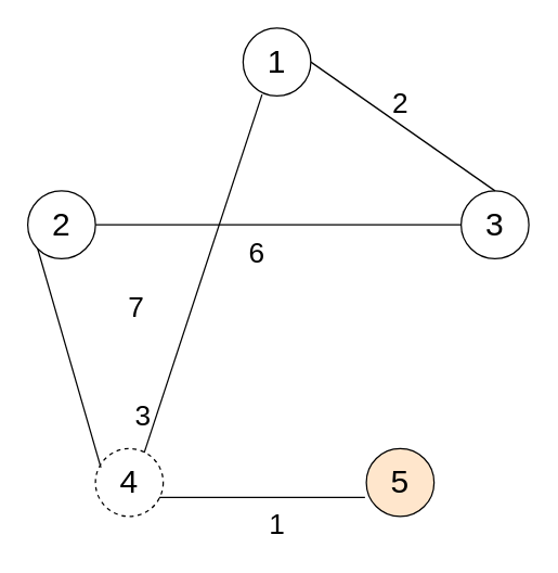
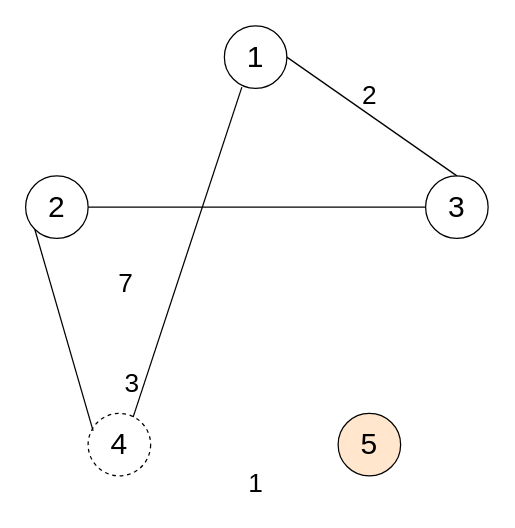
- <mxCell id="12" value="6" style="text;html=1;align=center;verticalAlign=middle;resizable=0;points=[];autosize=1;strokeColor=none;fontSize=21;" vertex="1" parent="1"><mxGeometry x="174" y="170" width="30" height="30" as="geometry" /></mxCell>
- <mxCell id="15" value="" style="endArrow=none;html=1;fontSize=21;exitX=0.94;exitY=0.72;exitDx=0;exitDy=0;exitPerimeter=0;entryX=-0.02;entryY=0.72;entryDx=0;entryDy=0;entryPerimeter=0;" edge="1" parent="1" source="5" target="6"><mxGeometry width="50" height="50" relative="1" as="geometry"><mxPoint x="430" y="230" as="sourcePoint" /><mxPoint x="480" y="180" as="targetPoint" /></mxGeometry></mxCell>
